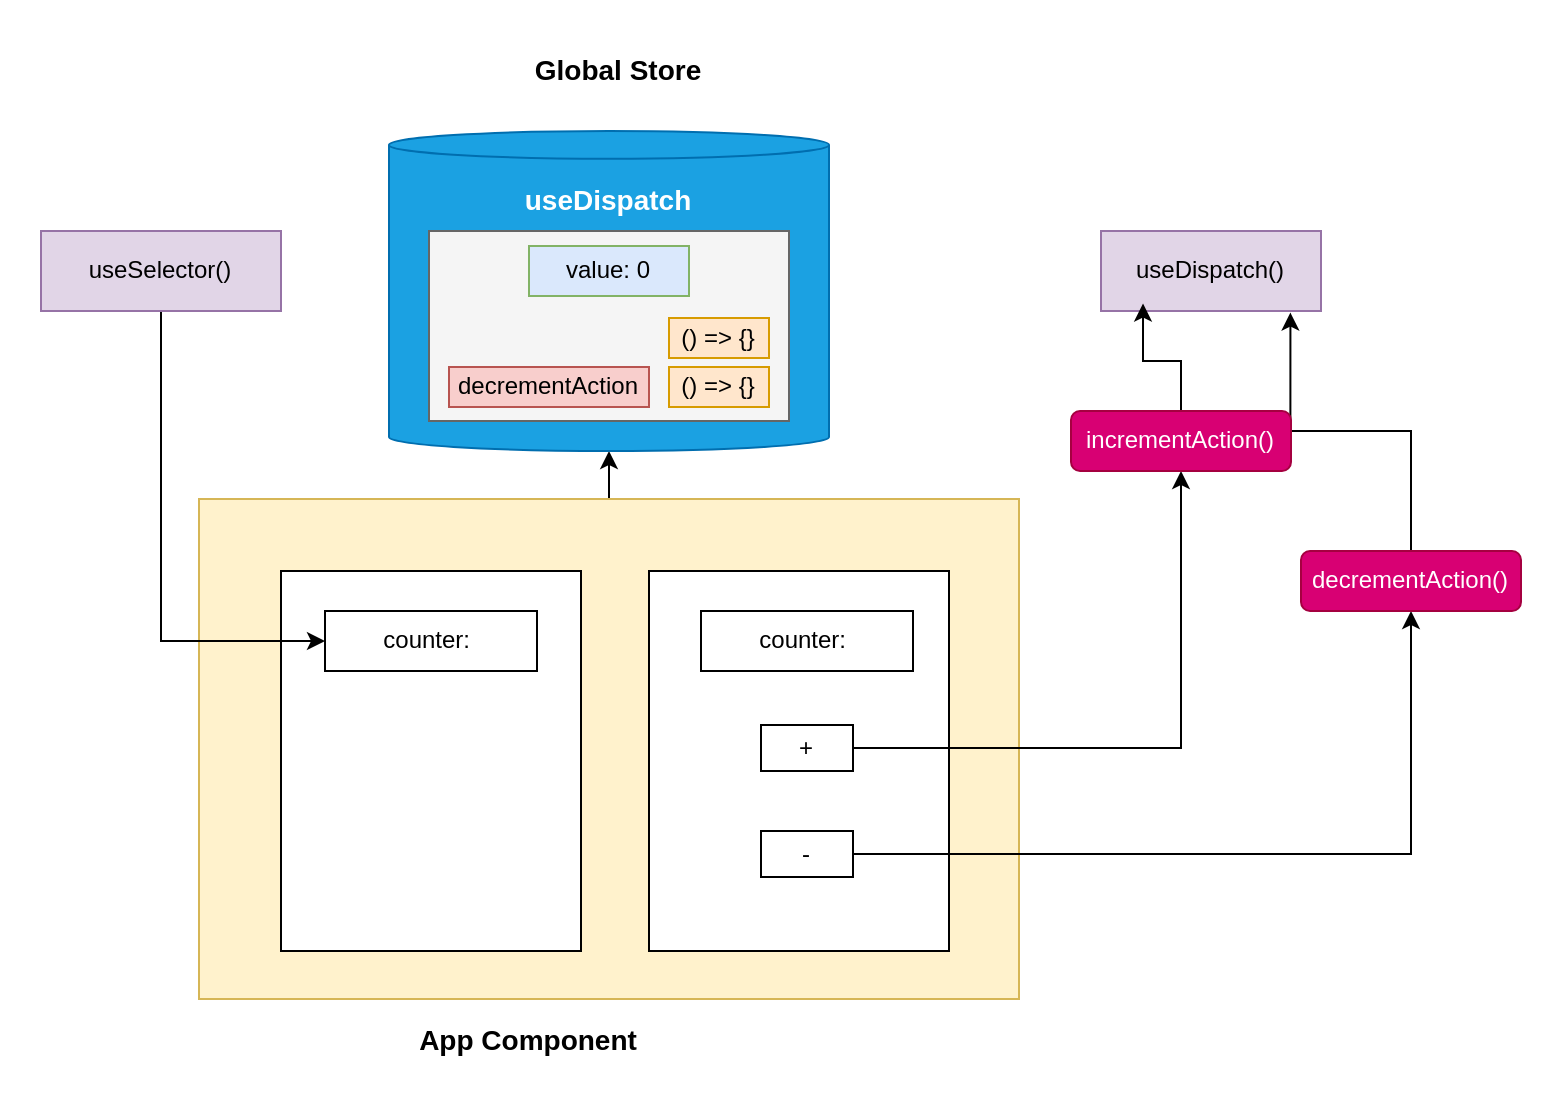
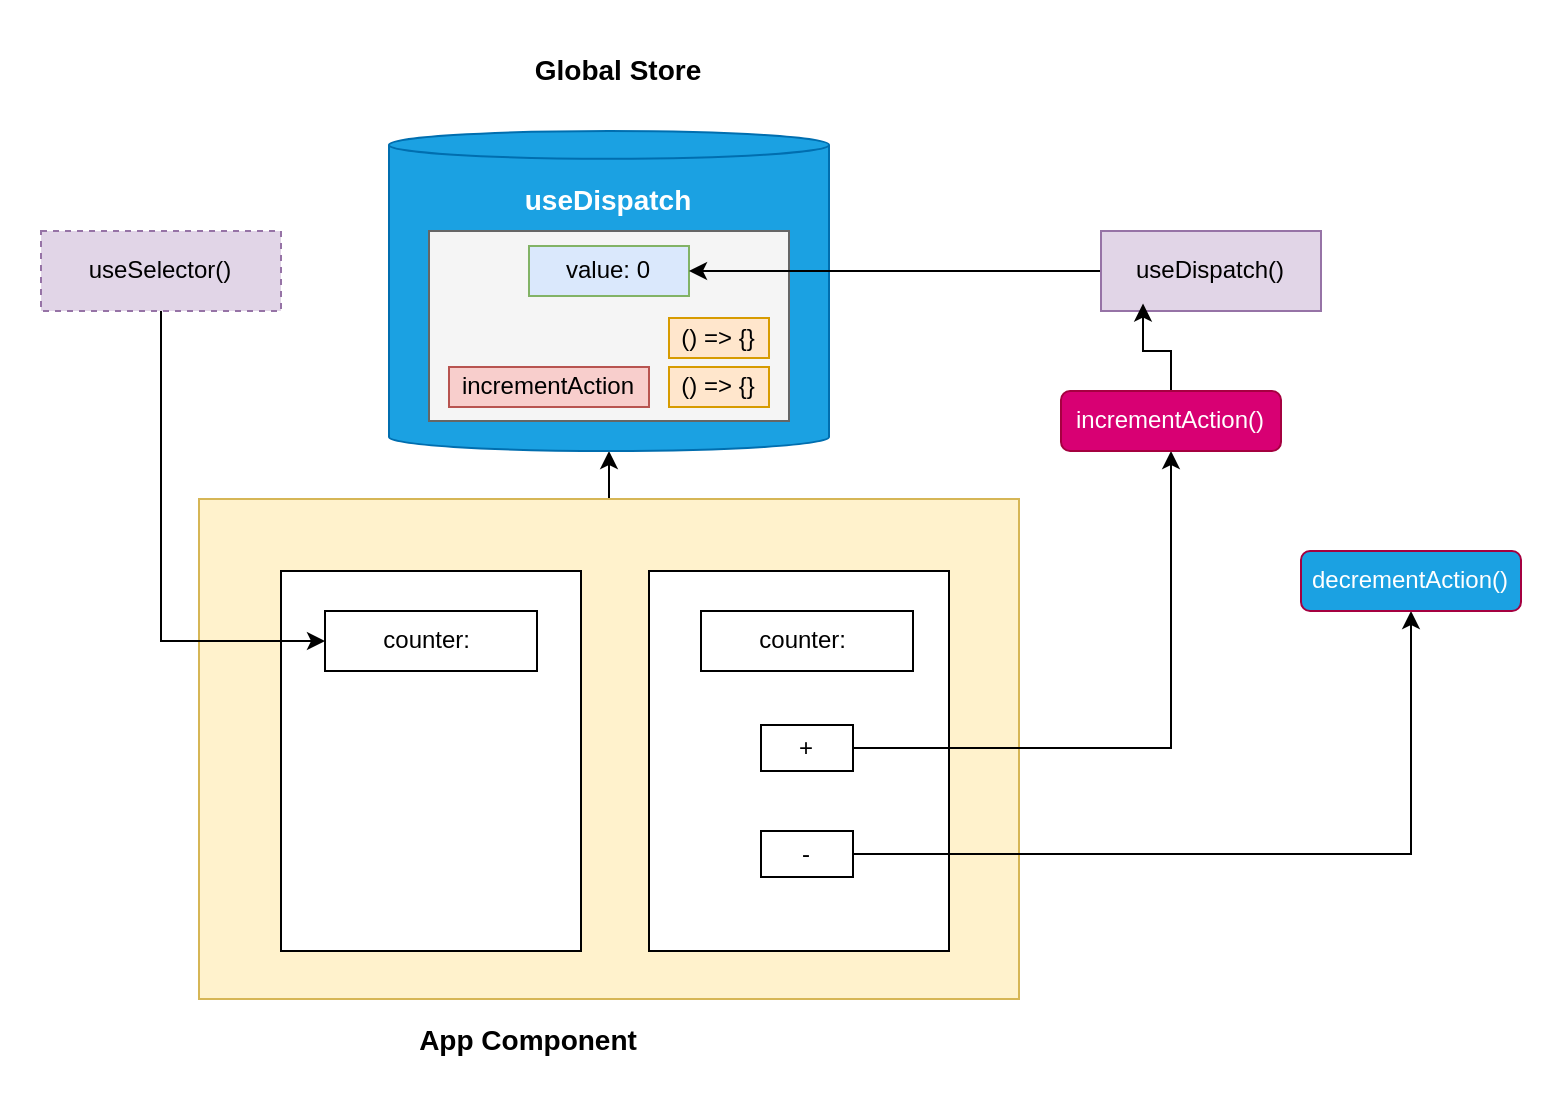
- <mxCell id="18" value="useSelector()" style="rounded=0;whiteSpace=wrap;html=1;fillColor=#e1d5e7;strokeColor=#9673a6;" vertex="1" parent="1"><mxGeometry x="20" y="115" width="120" height="40" as="geometry" /></mxCell>
+ <mxCell id="18" value="useSelector()" style="rounded=0;whiteSpace=wrap;html=1;fillColor=#e1d5e7;strokeColor=#9673a6;dashed=1;" vertex="1" parent="1"><mxGeometry x="20" y="115" width="120" height="40" as="geometry" /></mxCell>
+ <mxCell id="21" style="edgeStyle=orthogonalEdgeStyle;rounded=0;orthogonalLoop=1;jettySize=auto;html=1;entryX=1;entryY=0.5;entryDx=0;entryDy=0;" edge="1" parent="1" source="22" target="9"><mxGeometry relative="1" as="geometry" /></mxCell>
- <mxCell id="11" value="decrementAction" style="rounded=0;whiteSpace=wrap;html=1;fillColor=#f8cecc;strokeColor=#b85450;" vertex="1" parent="1"><mxGeometry x="224" y="183" width="100" height="20" as="geometry" /></mxCell>
+ <mxCell id="11" value="incrementAction" style="rounded=0;whiteSpace=wrap;html=1;fillColor=#f8cecc;strokeColor=#b85450;" vertex="1" parent="1"><mxGeometry x="224" y="183" width="100" height="20" as="geometry" /></mxCell>
- <mxCell id="24" style="edgeStyle=orthogonalEdgeStyle;rounded=0;orthogonalLoop=1;jettySize=auto;html=1;entryX=0.861;entryY=1.02;entryDx=0;entryDy=0;entryPerimeter=0;" edge="1" parent="1" source="28" target="22"><mxGeometry relative="1" as="geometry" /></mxCell>
- <mxCell id="26" value="incrementAction()" style="rounded=1;whiteSpace=wrap;html=1;fillColor=#d80073;fontColor=#ffffff;strokeColor=#A50040;" vertex="1" parent="1"><mxGeometry x="535" y="205" width="110" height="30" as="geometry" /></mxCell>
+ <mxCell id="26" value="incrementAction()" style="rounded=1;whiteSpace=wrap;html=1;fillColor=#d80073;fontColor=#ffffff;strokeColor=#A50040;" vertex="1" parent="1"><mxGeometry x="530" y="195" width="110" height="30" as="geometry" /></mxCell>
- <mxCell id="28" value="decrementAction()" style="rounded=1;whiteSpace=wrap;html=1;fillColor=#d80073;fontColor=#ffffff;strokeColor=#A50040;" vertex="1" parent="1"><mxGeometry x="650" y="275" width="110" height="30" as="geometry" /></mxCell>
+ <mxCell id="28" value="decrementAction()" style="rounded=1;whiteSpace=wrap;html=1;fillColor=#1ba1e2;fontColor=#ffffff;strokeColor=#A50040;" vertex="1" parent="1"><mxGeometry x="650" y="275" width="110" height="30" as="geometry" /></mxCell>
